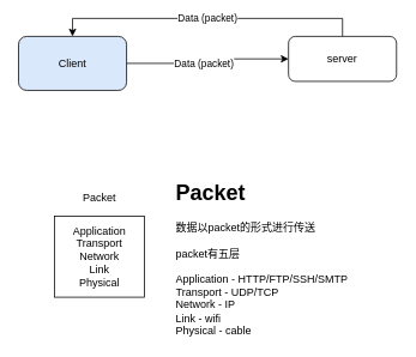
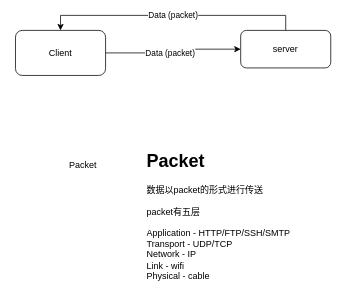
- <mxCell id="4" value="Client" style="rounded=1;whiteSpace=wrap;html=1;fillColor=#dae8fc;" parent="1" vertex="1"><mxGeometry x="20" y="40" width="120" height="60" as="geometry" /></mxCell>
+ <mxCell id="4" value="Client" style="rounded=1;whiteSpace=wrap;html=1;" parent="1" vertex="1"><mxGeometry x="20" y="40" width="120" height="60" as="geometry" /></mxCell>
- <mxCell id="7" value="Application&lt;br&gt;Transport&lt;br&gt;Network&lt;br&gt;Link&lt;br&gt;Physical" style="rounded=0;whiteSpace=wrap;html=1;" parent="1" vertex="1"><mxGeometry x="60" y="240" width="100" height="90" as="geometry" /></mxCell>
